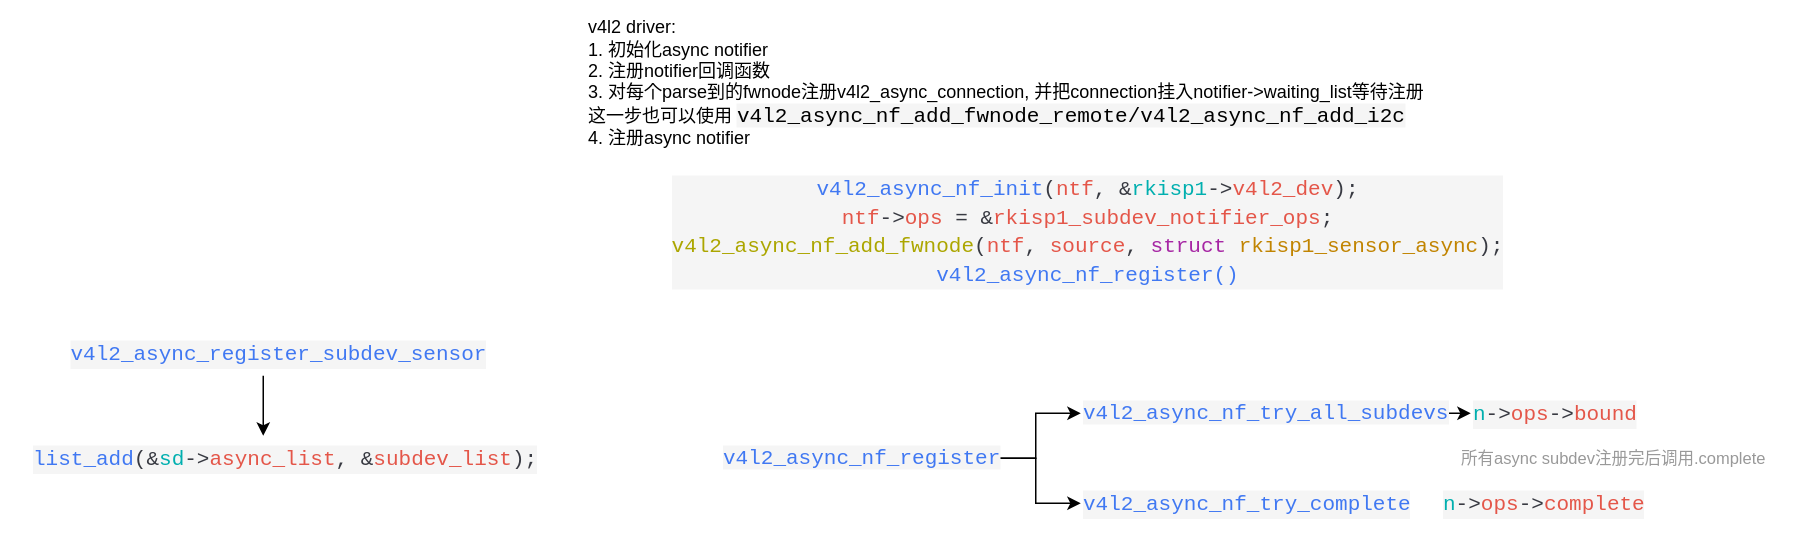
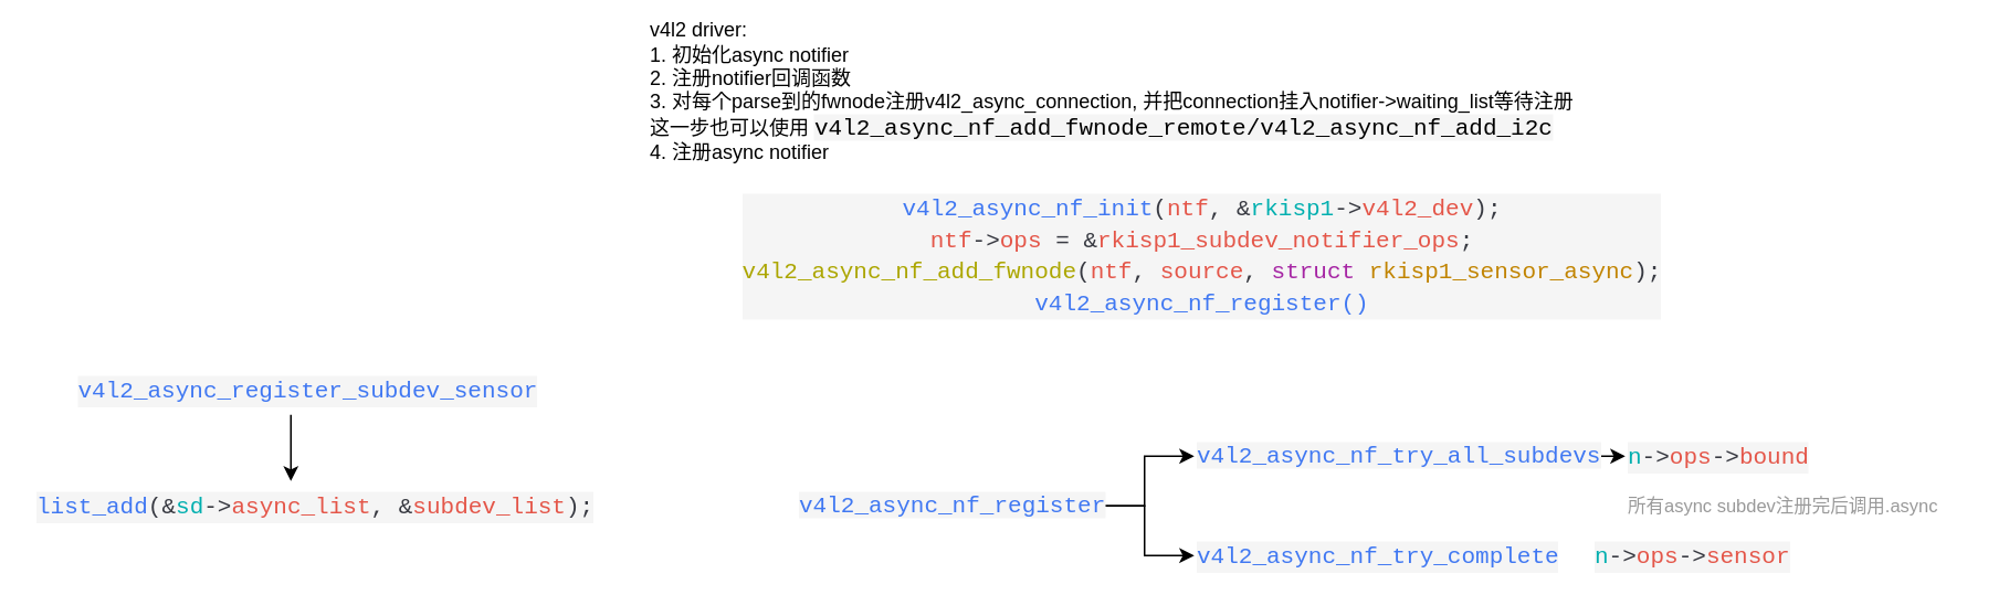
- <mxCell id="14" value="&lt;font style=&quot;font-size: 11px; color: rgb(153, 153, 153);&quot;&gt;所有async subdev注册完后调用.complete&lt;/font&gt;" style="text;html=1;align=center;verticalAlign=middle;resizable=0;points=[];autosize=1;strokeColor=none;fillColor=none;" vertex="1" parent="1"><mxGeometry x="960" y="290" width="230" height="30" as="geometry" /></mxCell>
+ <mxCell id="14" value="&lt;font style=&quot;font-size: 11px; color: rgb(153, 153, 153);&quot;&gt;所有async subdev注册完后调用.async&lt;/font&gt;" style="text;html=1;align=center;verticalAlign=middle;resizable=0;points=[];autosize=1;strokeColor=none;fillColor=none;" vertex="1" parent="1"><mxGeometry x="960" y="290" width="230" height="30" as="geometry" /></mxCell>
- <mxCell id="12" value="&lt;div style=&quot;color: #383a42;background-color: #f5f5f5;font-family: Consolas, 'Courier New', monospace;font-weight: normal;font-size: 14px;line-height: 19px;white-space: pre;&quot;&gt;&lt;div&gt;&lt;span style=&quot;color: #00afaf;&quot;&gt;n&lt;/span&gt;&lt;span style=&quot;color: #383a42;&quot;&gt;-&amp;gt;&lt;/span&gt;&lt;span style=&quot;color: #e45649;&quot;&gt;ops&lt;/span&gt;&lt;span style=&quot;color: #383a42;&quot;&gt;-&amp;gt;&lt;/span&gt;&lt;span style=&quot;color: #e45649;&quot;&gt;complete&lt;/span&gt;&lt;/div&gt;&lt;/div&gt;" style="text;whiteSpace=wrap;html=1;" vertex="1" parent="1"><mxGeometry x="960" y="320" width="135" height="30" as="geometry" /></mxCell>
+ <mxCell id="12" value="&lt;div style=&quot;color: #383a42;background-color: #f5f5f5;font-family: Consolas, 'Courier New', monospace;font-weight: normal;font-size: 14px;line-height: 19px;white-space: pre;&quot;&gt;&lt;div&gt;&lt;span style=&quot;color: #00afaf;&quot;&gt;n&lt;/span&gt;&lt;span style=&quot;color: #383a42;&quot;&gt;-&amp;gt;&lt;/span&gt;&lt;span style=&quot;color: #e45649;&quot;&gt;ops&lt;/span&gt;&lt;span style=&quot;color: #383a42;&quot;&gt;-&amp;gt;&lt;/span&gt;&lt;span style=&quot;color: #e45649;&quot;&gt;sensor&lt;/span&gt;&lt;/div&gt;&lt;/div&gt;" style="text;whiteSpace=wrap;html=1;" vertex="1" parent="1"><mxGeometry x="960" y="320" width="135" height="30" as="geometry" /></mxCell>
